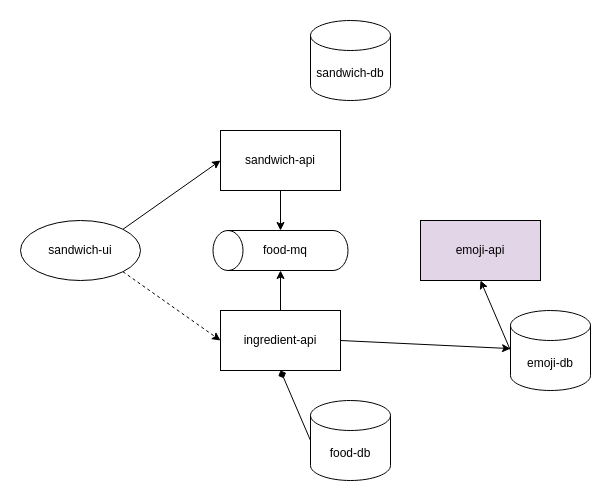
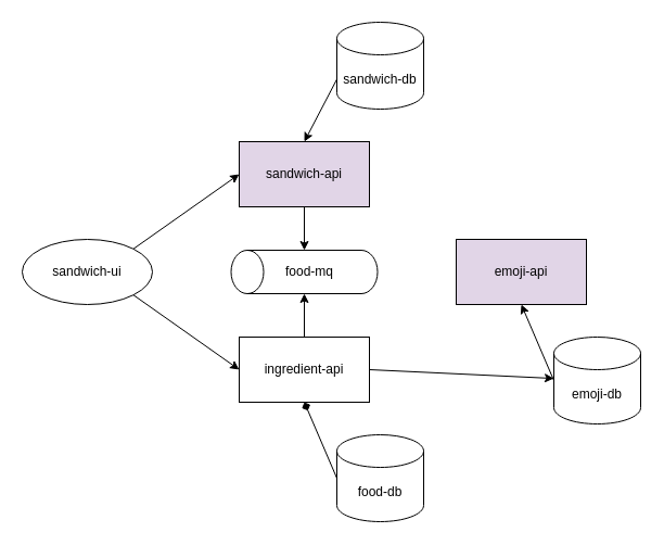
+ <mxCell id="15" style="edgeStyle=none;rounded=0;orthogonalLoop=1;jettySize=auto;html=1;exitX=0;exitY=0;exitDx=0;exitDy=52.5;exitPerimeter=0;entryX=0.5;entryY=0;entryDx=0;entryDy=0;" edge="1" parent="1" source="16" target="6"><mxGeometry relative="1" as="geometry" /></mxCell>
- <mxCell id="6" value="&lt;div&gt;sandwich-api&lt;/div&gt;" style="rounded=0;whiteSpace=wrap;html=1;" vertex="1" parent="1"><mxGeometry x="220" y="130" width="120" height="60" as="geometry" /></mxCell>
+ <mxCell id="6" value="&lt;div&gt;sandwich-api&lt;/div&gt;" style="rounded=0;whiteSpace=wrap;html=1;fillColor=#e1d5e7;" vertex="1" parent="1"><mxGeometry x="220" y="130" width="120" height="60" as="geometry" /></mxCell>
- <mxCell id="3" style="edgeStyle=none;rounded=0;orthogonalLoop=1;jettySize=auto;html=1;exitX=1;exitY=1;exitDx=0;exitDy=0;entryX=0;entryY=0.5;entryDx=0;entryDy=0;dashed=1;" edge="1" parent="1" source="4" target="9"><mxGeometry relative="1" as="geometry" /></mxCell>
+ <mxCell id="3" style="edgeStyle=none;rounded=0;orthogonalLoop=1;jettySize=auto;html=1;exitX=1;exitY=1;exitDx=0;exitDy=0;entryX=0;entryY=0.5;entryDx=0;entryDy=0;" edge="1" parent="1" source="4" target="9"><mxGeometry relative="1" as="geometry" /></mxCell>
